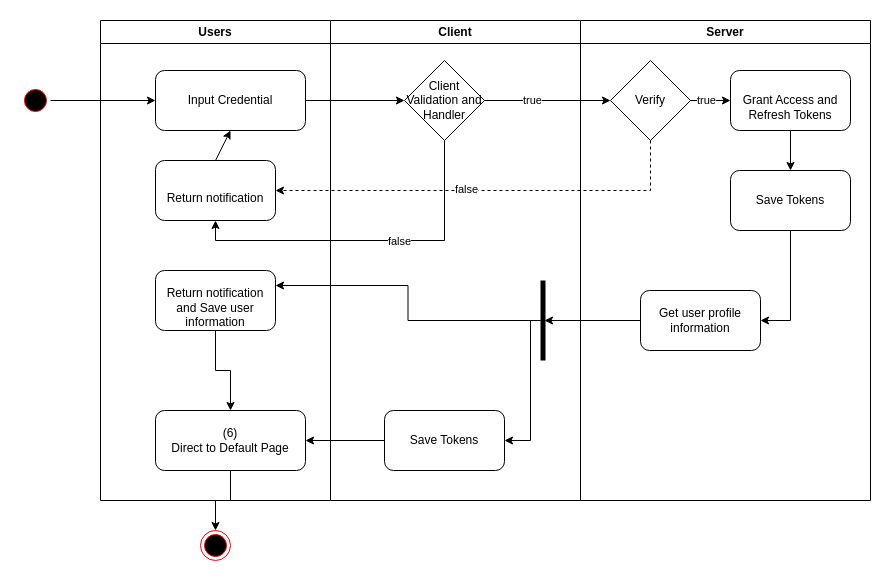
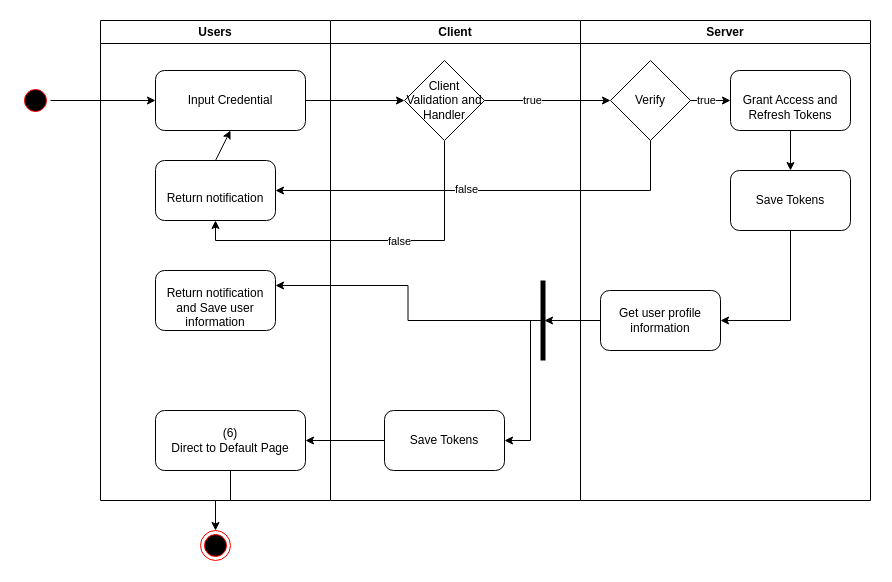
- <mxCell id="30" style="edgeStyle=orthogonalEdgeStyle;rounded=0;orthogonalLoop=1;jettySize=auto;html=1;exitX=0.5;exitY=1;exitDx=0;exitDy=0;entryX=1;entryY=0.5;entryDx=0;entryDy=0;dashed=1;" parent="1" source="19" target="8" edge="1"><mxGeometry relative="1" as="geometry" /></mxCell>
+ <mxCell id="30" style="edgeStyle=orthogonalEdgeStyle;rounded=0;orthogonalLoop=1;jettySize=auto;html=1;exitX=0.5;exitY=1;exitDx=0;exitDy=0;entryX=1;entryY=0.5;entryDx=0;entryDy=0;" parent="1" source="19" target="8" edge="1"><mxGeometry relative="1" as="geometry" /></mxCell>
- <mxCell id="22" value="Get user profile information" style="rounded=1;whiteSpace=wrap;html=1;" parent="14" vertex="1"><mxGeometry x="60" y="270" width="120" height="60" as="geometry" /></mxCell>
+ <mxCell id="22" value="Get user profile information" style="rounded=1;whiteSpace=wrap;html=1;" parent="14" vertex="1"><mxGeometry x="20" y="270" width="120" height="60" as="geometry" /></mxCell>
- <mxCell id="9" style="edgeStyle=orthogonalEdgeStyle;rounded=0;orthogonalLoop=1;jettySize=auto;html=1;exitX=0.5;exitY=1;exitDx=0;exitDy=0;entryX=0.5;entryY=0;entryDx=0;entryDy=0;" parent="7" source="10" target="13" edge="1"><mxGeometry relative="1" as="geometry" /></mxCell>
